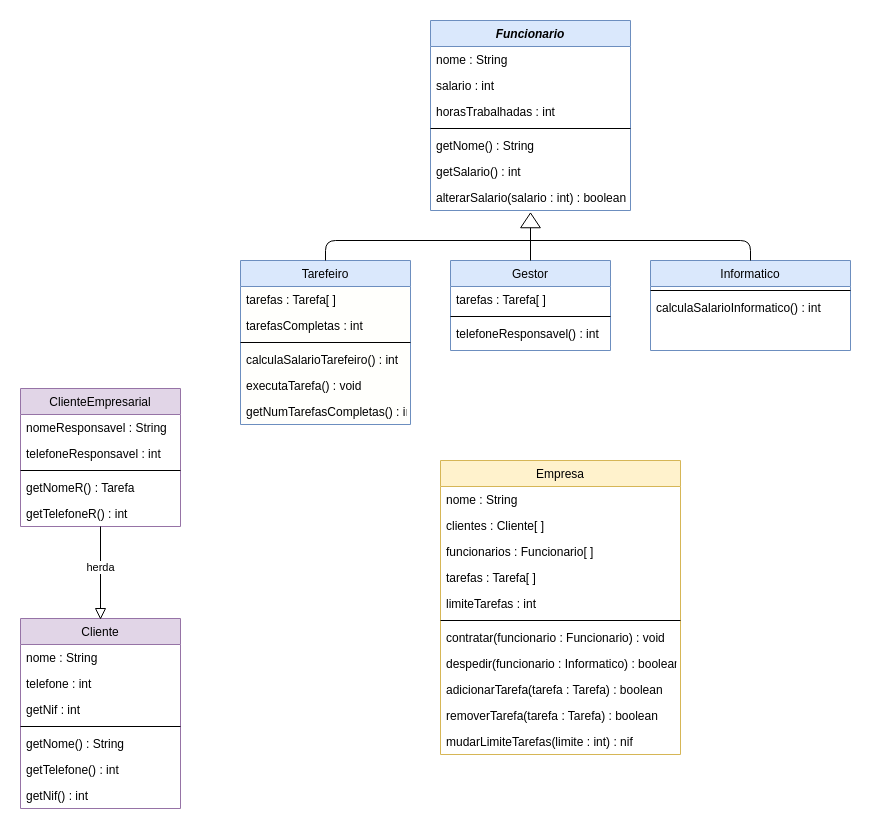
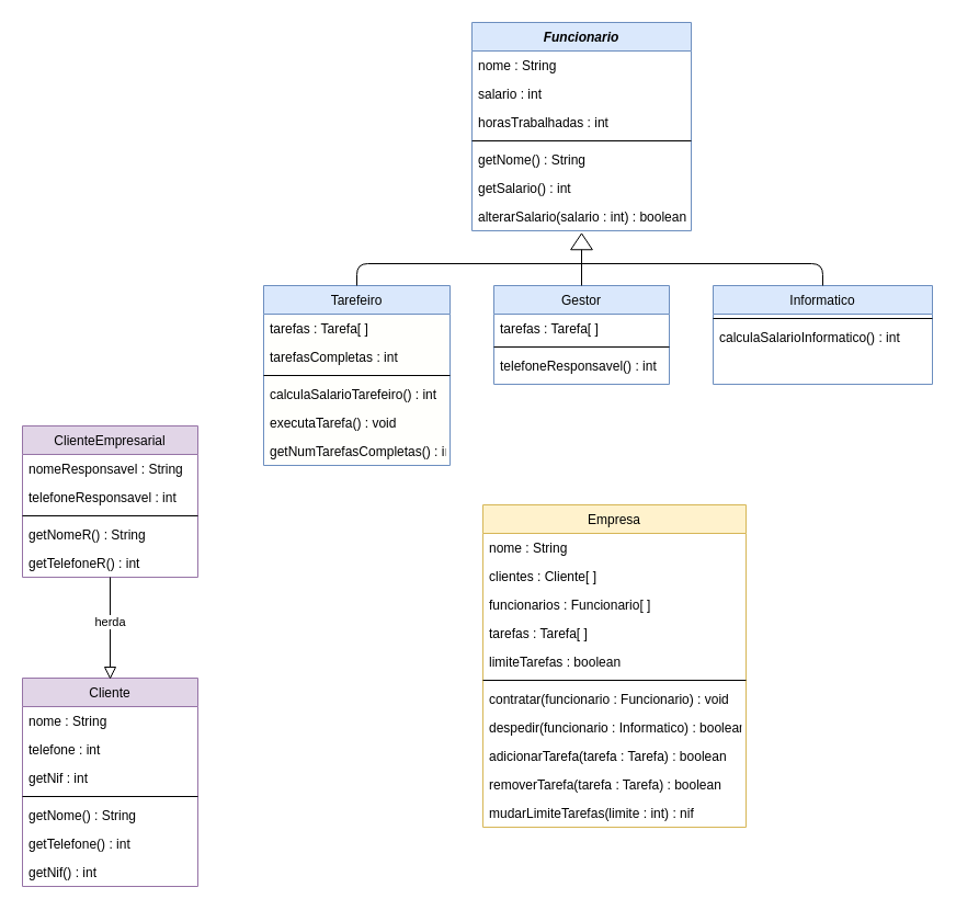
- <mxCell id="6" value="getNomeR() : Tarefa" style="text;align=left;verticalAlign=top;spacingLeft=4;spacingRight=4;overflow=hidden;rotatable=0;points=[[0,0.5],[1,0.5]];portConstraint=eastwest;" parent="2" vertex="1"><mxGeometry y="86" width="160" height="26" as="geometry" /></mxCell>
+ <mxCell id="6" value="getNomeR() : String" style="text;align=left;verticalAlign=top;spacingLeft=4;spacingRight=4;overflow=hidden;rotatable=0;points=[[0,0.5],[1,0.5]];portConstraint=eastwest;" parent="2" vertex="1"><mxGeometry y="86" width="160" height="26" as="geometry" /></mxCell>
- <mxCell id="13" value="limiteTarefas : int" style="text;align=left;verticalAlign=top;spacingLeft=4;spacingRight=4;overflow=hidden;rotatable=0;points=[[0,0.5],[1,0.5]];portConstraint=eastwest;rounded=0;shadow=0;html=0;" vertex="1" parent="8"><mxGeometry y="130" width="240" height="26" as="geometry" /></mxCell>
+ <mxCell id="13" value="limiteTarefas : boolean" style="text;align=left;verticalAlign=top;spacingLeft=4;spacingRight=4;overflow=hidden;rotatable=0;points=[[0,0.5],[1,0.5]];portConstraint=eastwest;rounded=0;shadow=0;html=0;" vertex="1" parent="8"><mxGeometry y="130" width="240" height="26" as="geometry" /></mxCell>
